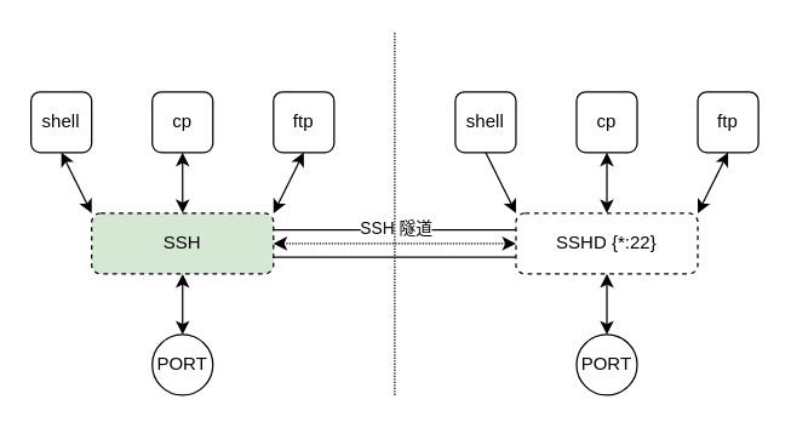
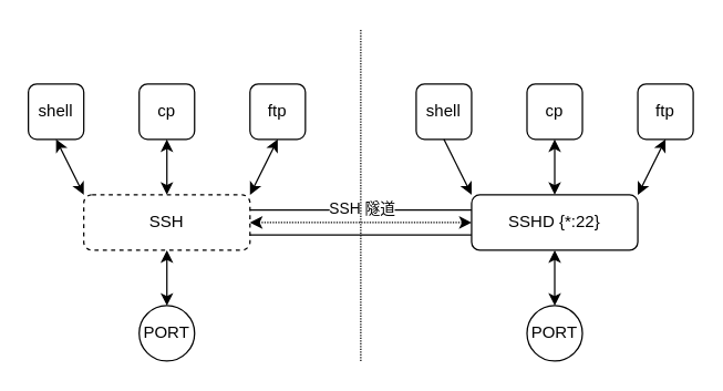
- <mxCell id="2" value="SSH" style="rounded=1;whiteSpace=wrap;html=1;dashed=1;strokeColor=#000000;fillColor=#d5e8d4;" parent="1" vertex="1"><mxGeometry x="60" y="140" width="120" height="40" as="geometry" /></mxCell>
+ <mxCell id="2" value="SSH" style="rounded=1;whiteSpace=wrap;html=1;dashed=1;strokeColor=#000000;fillColor=#ffffff;" parent="1" vertex="1"><mxGeometry x="60" y="140" width="120" height="40" as="geometry" /></mxCell>
- <mxCell id="3" value="SSHD {*:22}" style="rounded=1;whiteSpace=wrap;html=1;dashed=1;strokeColor=#000000;fillColor=#ffffff;" parent="1" vertex="1"><mxGeometry x="340" y="140" width="120" height="40" as="geometry" /></mxCell>
+ <mxCell id="3" value="SSHD {*:22}" style="rounded=1;whiteSpace=wrap;html=1;dashed=0;strokeColor=#000000;fillColor=#ffffff;" parent="1" vertex="1"><mxGeometry x="340" y="140" width="120" height="40" as="geometry" /></mxCell>
